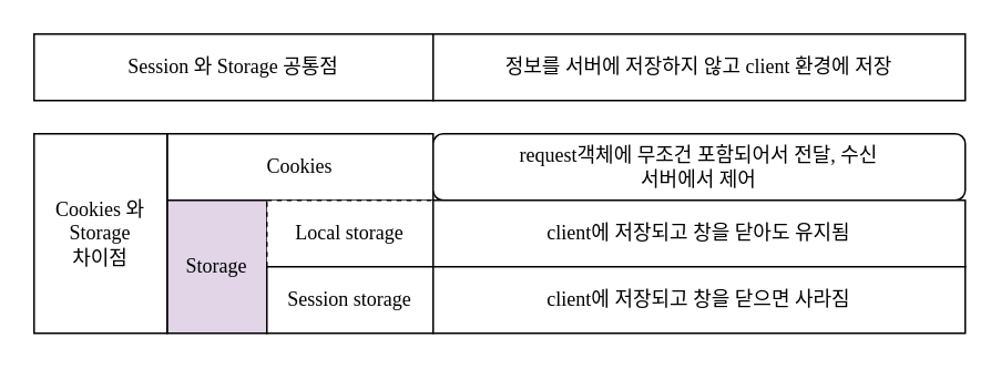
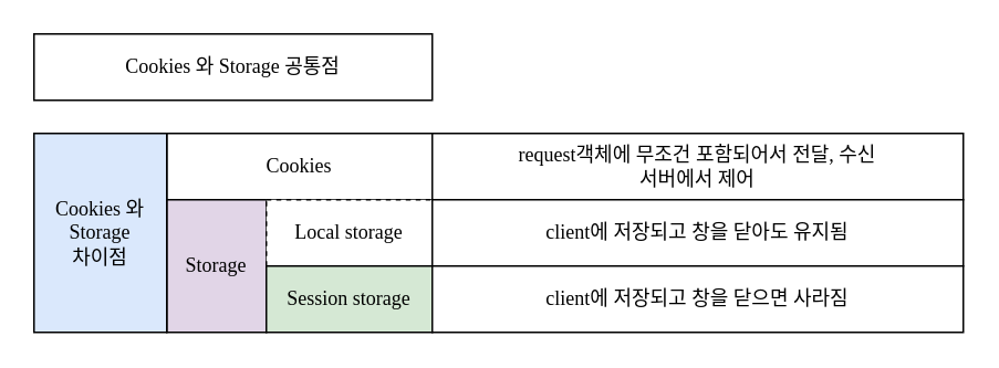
- <mxCell id="9" value="Session 와 Storage 공통점" style="rounded=0;whiteSpace=wrap;html=1;fontFamily=a고딕14;" vertex="1" parent="1"><mxGeometry x="20" y="20" width="240" height="40" as="geometry" /></mxCell>
+ <mxCell id="9" value="Cookies 와 Storage 공통점" style="rounded=0;whiteSpace=wrap;html=1;fontFamily=a고딕14;" vertex="1" parent="1"><mxGeometry x="20" y="20" width="240" height="40" as="geometry" /></mxCell>
- <mxCell id="10" value="정보를 서버에 저장하지 않고 client 환경에 저장" style="rounded=0;whiteSpace=wrap;html=1;fontFamily=a고딕14;" vertex="1" parent="1"><mxGeometry x="260" y="20" width="320" height="40" as="geometry" /></mxCell>
- <mxCell id="6" value="request객체에 무조건 포함되어서 전달, 수신&lt;br&gt;서버에서 제어" style="whiteSpace=wrap;html=1;fontFamily=a고딕14;rounded=1;" vertex="1" parent="1"><mxGeometry x="260" y="80" width="320" height="40" as="geometry" /></mxCell>
+ <mxCell id="6" value="request객체에 무조건 포함되어서 전달, 수신&lt;br&gt;서버에서 제어" style="rounded=0;whiteSpace=wrap;html=1;fontFamily=a고딕14;" vertex="1" parent="1"><mxGeometry x="260" y="80" width="320" height="40" as="geometry" /></mxCell>
- <mxCell id="11" value="Cookies 와 Storage&lt;br&gt;차이점" style="rounded=0;whiteSpace=wrap;html=1;fontFamily=a고딕14;" vertex="1" parent="1"><mxGeometry x="20" y="80" width="80" height="120" as="geometry" /></mxCell>
+ <mxCell id="11" value="Cookies 와 Storage&lt;br&gt;차이점" style="rounded=0;whiteSpace=wrap;html=1;fontFamily=a고딕14;fillColor=#dae8fc;" vertex="1" parent="1"><mxGeometry x="20" y="80" width="80" height="120" as="geometry" /></mxCell>
- <mxCell id="5" value="Session storage" style="rounded=0;whiteSpace=wrap;html=1;fontFamily=a고딕14;" vertex="1" parent="1"><mxGeometry x="160" y="160" width="100" height="40" as="geometry" /></mxCell>
+ <mxCell id="5" value="Session storage" style="rounded=0;whiteSpace=wrap;html=1;fontFamily=a고딕14;fillColor=#d5e8d4;" vertex="1" parent="1"><mxGeometry x="160" y="160" width="100" height="40" as="geometry" /></mxCell>
